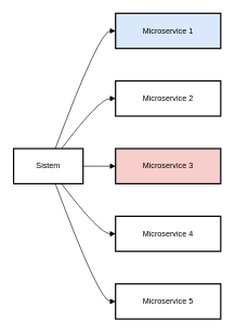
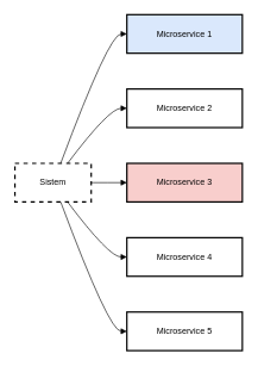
- <mxCell id="2" value="Sistem" style="whiteSpace=wrap;strokeWidth=2;" vertex="1" parent="1"><mxGeometry x="20" y="228" width="107" height="54" as="geometry" /></mxCell>
+ <mxCell id="2" value="Sistem" style="whiteSpace=wrap;strokeWidth=2;dashed=1;" vertex="1" parent="1"><mxGeometry x="20" y="228" width="107" height="54" as="geometry" /></mxCell>
